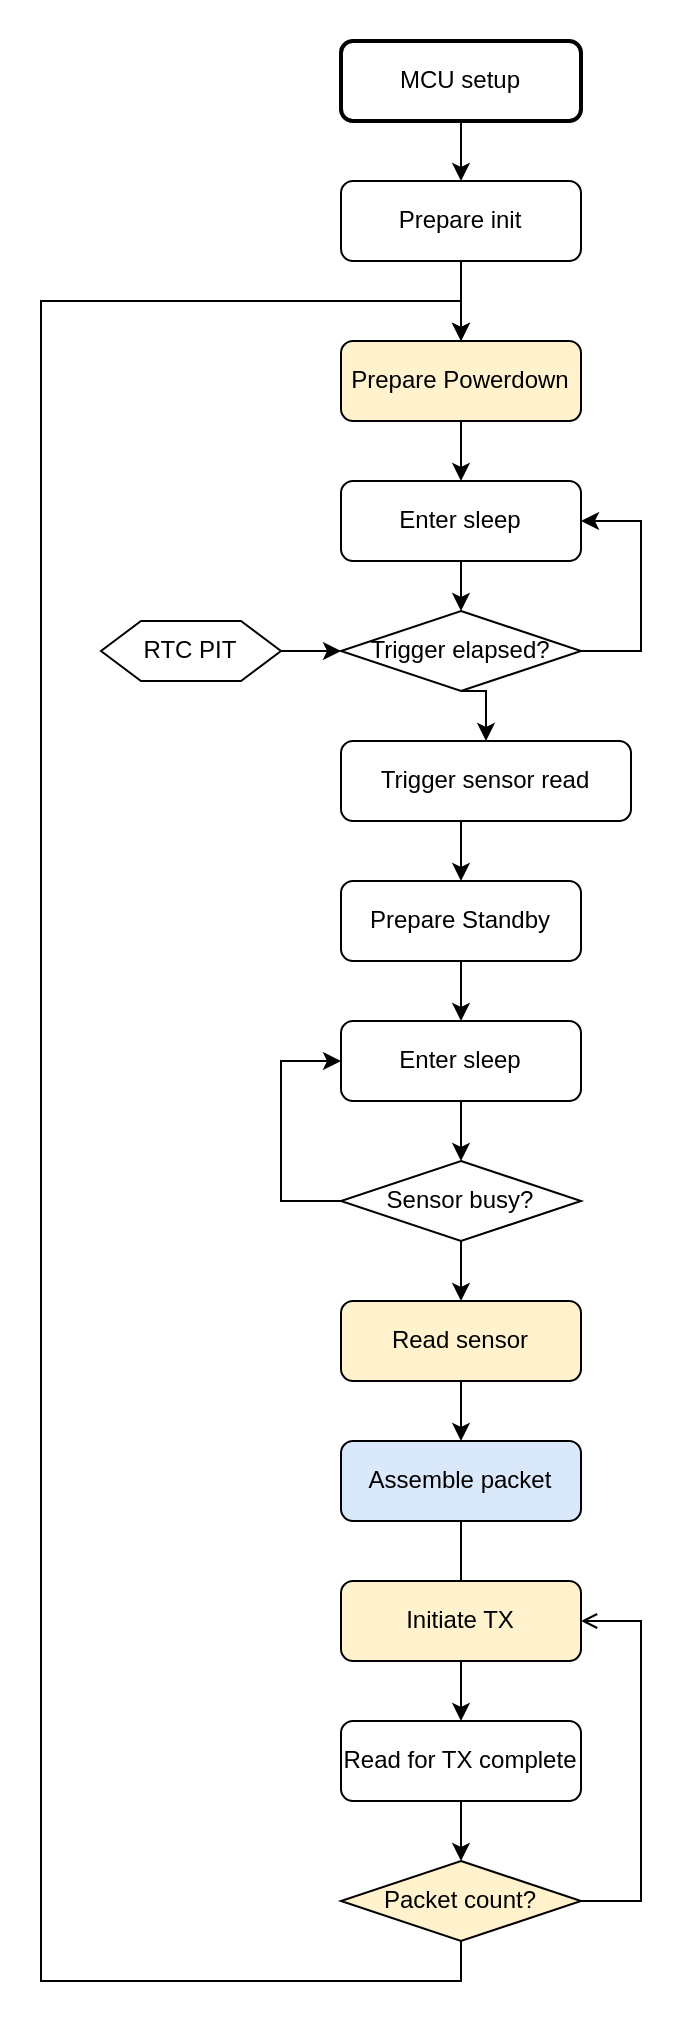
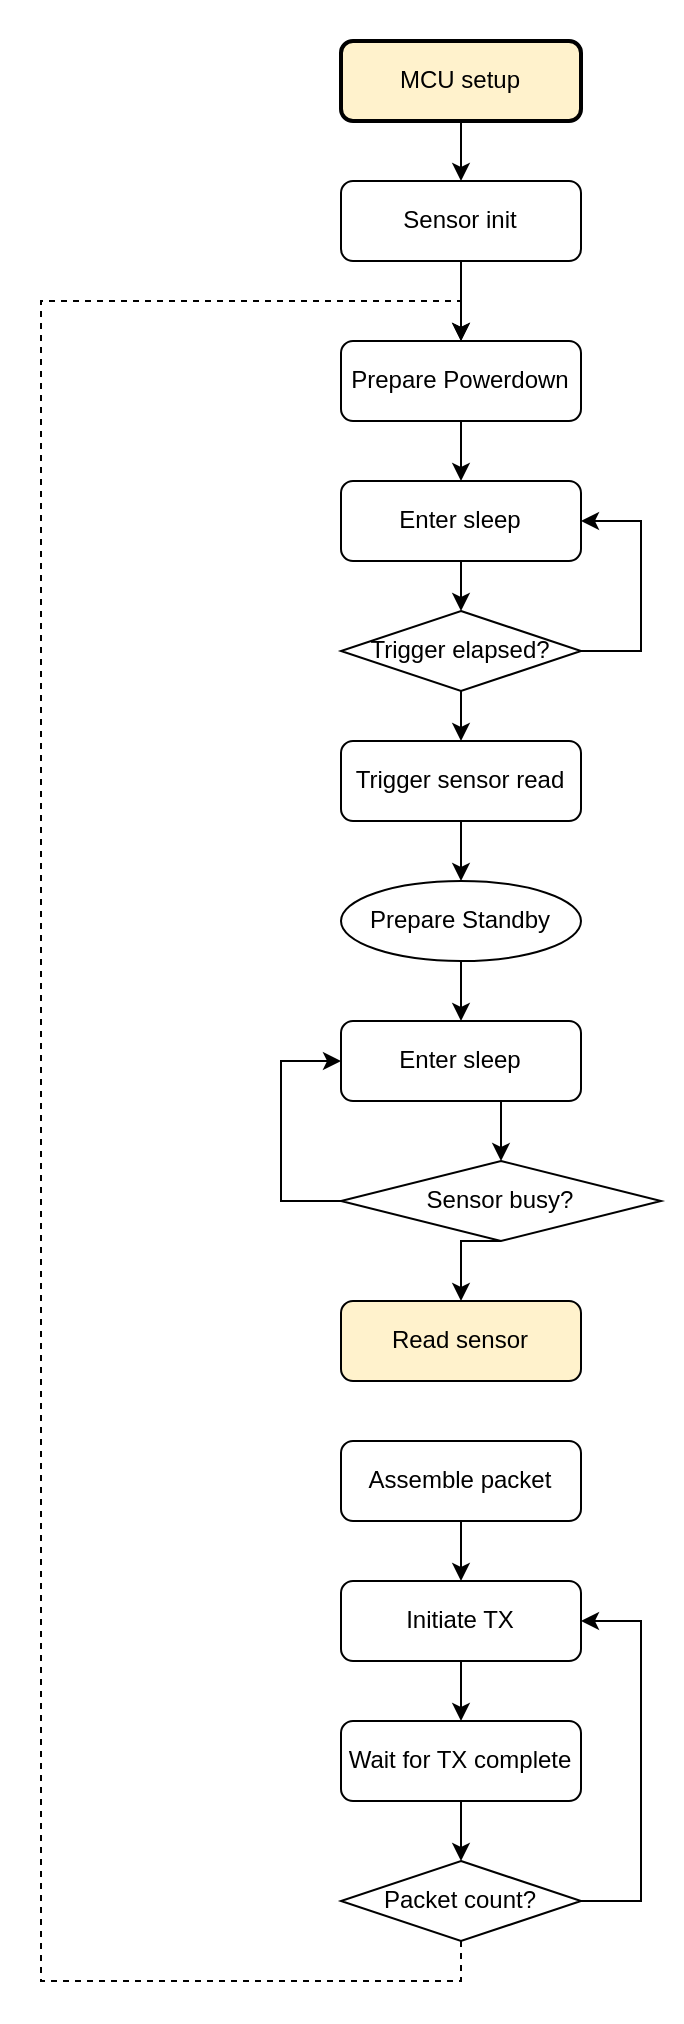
- <mxCell id="3" value="MCU setup" style="rounded=1;whiteSpace=wrap;html=1;fontSize=12;glass=0;strokeWidth=2;shadow=0;" parent="1" vertex="1"><mxGeometry x="170" y="20" width="120" height="40" as="geometry" /></mxCell>
+ <mxCell id="3" value="MCU setup" style="rounded=1;whiteSpace=wrap;html=1;fontSize=12;glass=0;strokeWidth=2;shadow=0;fillColor=#fff2cc;" parent="1" vertex="1"><mxGeometry x="170" y="20" width="120" height="40" as="geometry" /></mxCell>
- <mxCell id="5" value="Prepare init" style="rounded=1;whiteSpace=wrap;html=1;fontSize=12;glass=0;strokeWidth=1;shadow=0;" parent="1" vertex="1"><mxGeometry x="170" y="90" width="120" height="40" as="geometry" /></mxCell>
+ <mxCell id="5" value="Sensor init" style="rounded=1;whiteSpace=wrap;html=1;fontSize=12;glass=0;strokeWidth=1;shadow=0;" parent="1" vertex="1"><mxGeometry x="170" y="90" width="120" height="40" as="geometry" /></mxCell>
- <mxCell id="11" value="Prepare Powerdown" style="rounded=1;whiteSpace=wrap;html=1;fontSize=12;glass=0;strokeWidth=1;shadow=0;fillColor=#fff2cc;" parent="1" vertex="1"><mxGeometry x="170" y="170" width="120" height="40" as="geometry" /></mxCell>
+ <mxCell id="11" value="Prepare Powerdown" style="rounded=1;whiteSpace=wrap;html=1;fontSize=12;glass=0;strokeWidth=1;shadow=0;" parent="1" vertex="1"><mxGeometry x="170" y="170" width="120" height="40" as="geometry" /></mxCell>
- <mxCell id="30" value="RTC PIT" style="shape=hexagon;perimeter=hexagonPerimeter2;whiteSpace=wrap;html=1;fixedSize=1;" parent="1" vertex="1"><mxGeometry x="50" y="310" width="90" height="30" as="geometry" /></mxCell>
- <mxCell id="29" style="edgeStyle=orthogonalEdgeStyle;rounded=0;orthogonalLoop=1;jettySize=auto;html=1;exitX=1;exitY=0.5;exitDx=0;exitDy=0;entryX=0;entryY=0.5;entryDx=0;entryDy=0;" parent="1" source="30" target="9" edge="1"><mxGeometry relative="1" as="geometry" /></mxCell>
- <mxCell id="15" value="Trigger sensor read" style="rounded=1;whiteSpace=wrap;html=1;fontSize=12;glass=0;strokeWidth=1;shadow=0;" parent="1" vertex="1"><mxGeometry x="170" y="370" width="145" height="40" as="geometry" /></mxCell>
+ <mxCell id="15" value="Trigger sensor read" style="rounded=1;whiteSpace=wrap;html=1;fontSize=12;glass=0;strokeWidth=1;shadow=0;" parent="1" vertex="1"><mxGeometry x="170" y="370" width="120" height="40" as="geometry" /></mxCell>
- <mxCell id="32" value="Prepare Standby" style="rounded=1;whiteSpace=wrap;html=1;fontSize=12;glass=0;strokeWidth=1;shadow=0;" parent="1" vertex="1"><mxGeometry x="170" y="440" width="120" height="40" as="geometry" /></mxCell>
+ <mxCell id="32" value="Prepare Standby" style="ellipse;whiteSpace=wrap;html=1;fontSize=12;glass=0;strokeWidth=1;shadow=0;" parent="1" vertex="1"><mxGeometry x="170" y="440" width="120" height="40" as="geometry" /></mxCell>
- <mxCell id="26" style="edgeStyle=orthogonalEdgeStyle;rounded=0;orthogonalLoop=1;jettySize=auto;html=1;exitX=0.5;exitY=1;exitDx=0;exitDy=0;entryX=0.5;entryY=0;entryDx=0;entryDy=0;" parent="1" source="34" target="11" edge="1"><mxGeometry relative="1" as="geometry"><Array as="points"><mxPoint x="20" y="990" /><mxPoint x="20" y="150" /><mxPoint x="230" y="150" /></Array></mxGeometry></mxCell>
+ <mxCell id="26" style="edgeStyle=orthogonalEdgeStyle;rounded=0;orthogonalLoop=1;jettySize=auto;html=1;exitX=0.5;exitY=1;exitDx=0;exitDy=0;entryX=0.5;entryY=0;entryDx=0;entryDy=0;dashed=1;" parent="1" source="34" target="11" edge="1"><mxGeometry relative="1" as="geometry"><Array as="points"><mxPoint x="20" y="990" /><mxPoint x="20" y="150" /><mxPoint x="230" y="150" /></Array></mxGeometry></mxCell>
- <mxCell id="18" value="Sensor busy?" style="rhombus;whiteSpace=wrap;html=1;" parent="1" vertex="1"><mxGeometry x="170" y="580" width="120" height="40" as="geometry" /></mxCell>
+ <mxCell id="18" value="Sensor busy?" style="rhombus;whiteSpace=wrap;html=1;" parent="1" vertex="1"><mxGeometry x="170" y="580" width="160" height="40" as="geometry" /></mxCell>
- <mxCell id="20" style="edgeStyle=orthogonalEdgeStyle;rounded=0;orthogonalLoop=1;jettySize=auto;html=1;exitX=0.5;exitY=1;exitDx=0;exitDy=0;entryX=0.5;entryY=0;entryDx=0;entryDy=0;" parent="1" source="21" target="23" edge="1"><mxGeometry relative="1" as="geometry" /></mxCell>
- <mxCell id="23" value="Assemble packet" style="rounded=1;whiteSpace=wrap;html=1;fontSize=12;glass=0;strokeWidth=1;shadow=0;fillColor=#dae8fc;" parent="1" vertex="1"><mxGeometry x="170" y="720" width="120" height="40" as="geometry" /></mxCell>
+ <mxCell id="23" value="Assemble packet" style="rounded=1;whiteSpace=wrap;html=1;fontSize=12;glass=0;strokeWidth=1;shadow=0;" parent="1" vertex="1"><mxGeometry x="170" y="720" width="120" height="40" as="geometry" /></mxCell>
- <mxCell id="22" style="edgeStyle=orthogonalEdgeStyle;rounded=0;orthogonalLoop=1;jettySize=auto;html=1;exitX=0.5;exitY=1;exitDx=0;exitDy=0;entryX=0.5;entryY=0;entryDx=0;entryDy=0;endArrow=none;" parent="1" source="23" target="25" edge="1"><mxGeometry relative="1" as="geometry" /></mxCell>
+ <mxCell id="22" style="edgeStyle=orthogonalEdgeStyle;rounded=0;orthogonalLoop=1;jettySize=auto;html=1;exitX=0.5;exitY=1;exitDx=0;exitDy=0;entryX=0.5;entryY=0;entryDx=0;entryDy=0;" parent="1" source="23" target="25" edge="1"><mxGeometry relative="1" as="geometry" /></mxCell>
- <mxCell id="25" value="Initiate TX" style="rounded=1;whiteSpace=wrap;html=1;fontSize=12;glass=0;strokeWidth=1;shadow=0;fillColor=#fff2cc;" parent="1" vertex="1"><mxGeometry x="170" y="790" width="120" height="40" as="geometry" /></mxCell>
+ <mxCell id="25" value="Initiate TX" style="rounded=1;whiteSpace=wrap;html=1;fontSize=12;glass=0;strokeWidth=1;shadow=0;" parent="1" vertex="1"><mxGeometry x="170" y="790" width="120" height="40" as="geometry" /></mxCell>
- <mxCell id="33" style="edgeStyle=orthogonalEdgeStyle;rounded=0;orthogonalLoop=1;jettySize=auto;html=1;exitX=1;exitY=0.5;exitDx=0;exitDy=0;entryX=1;entryY=0.5;entryDx=0;entryDy=0;endArrow=open;" edge="1" parent="1" source="34" target="25"><mxGeometry relative="1" as="geometry"><Array as="points"><mxPoint x="320" y="950" /><mxPoint x="320" y="810" /></Array></mxGeometry></mxCell>
+ <mxCell id="33" style="edgeStyle=orthogonalEdgeStyle;rounded=0;orthogonalLoop=1;jettySize=auto;html=1;exitX=1;exitY=0.5;exitDx=0;exitDy=0;entryX=1;entryY=0.5;entryDx=0;entryDy=0;" edge="1" parent="1" source="34" target="25"><mxGeometry relative="1" as="geometry"><Array as="points"><mxPoint x="320" y="950" /><mxPoint x="320" y="810" /></Array></mxGeometry></mxCell>
- <mxCell id="28" value="Read for TX complete" style="rounded=1;whiteSpace=wrap;html=1;fontSize=12;glass=0;strokeWidth=1;shadow=0;" parent="1" vertex="1"><mxGeometry x="170" y="860" width="120" height="40" as="geometry" /></mxCell>
+ <mxCell id="28" value="Wait for TX complete" style="rounded=1;whiteSpace=wrap;html=1;fontSize=12;glass=0;strokeWidth=1;shadow=0;" parent="1" vertex="1"><mxGeometry x="170" y="860" width="120" height="40" as="geometry" /></mxCell>
- <mxCell id="34" value="Packet count?" style="rhombus;whiteSpace=wrap;html=1;fillColor=#fff2cc;" vertex="1" parent="1"><mxGeometry x="170" y="930" width="120" height="40" as="geometry" /></mxCell>
+ <mxCell id="34" value="Packet count?" style="rhombus;whiteSpace=wrap;html=1;" vertex="1" parent="1"><mxGeometry x="170" y="930" width="120" height="40" as="geometry" /></mxCell>
